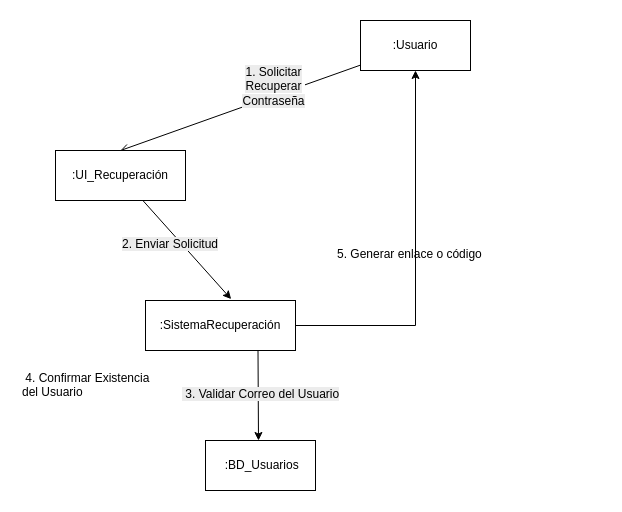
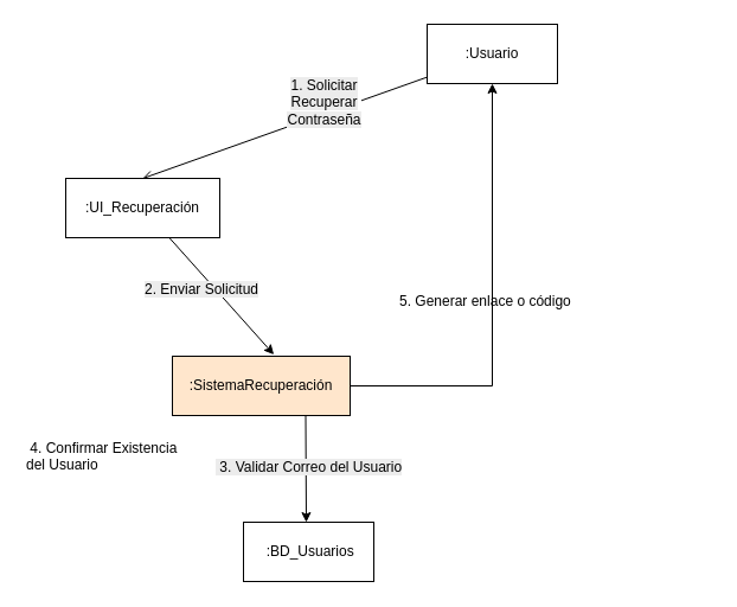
- <mxCell id="9" value="&lt;font style=&quot;padding: 0px; margin: 0px; text-align: left; vertical-align: inherit;&quot;&gt;&lt;font style=&quot;vertical-align: inherit;&quot;&gt;&lt;font style=&quot;vertical-align: inherit;&quot;&gt;:SistemaRecuperación&lt;/font&gt;&lt;/font&gt;&lt;/font&gt;" style="html=1;whiteSpace=wrap;" vertex="1" parent="1"><mxGeometry x="145" y="300" width="150" height="50" as="geometry" /></mxCell>
+ <mxCell id="9" value="&lt;font style=&quot;padding: 0px; margin: 0px; text-align: left; vertical-align: inherit;&quot;&gt;&lt;font style=&quot;vertical-align: inherit;&quot;&gt;&lt;font style=&quot;vertical-align: inherit;&quot;&gt;:SistemaRecuperación&lt;/font&gt;&lt;/font&gt;&lt;/font&gt;" style="html=1;whiteSpace=wrap;fillColor=#ffe6cc;" vertex="1" parent="1"><mxGeometry x="145" y="300" width="150" height="50" as="geometry" /></mxCell>
